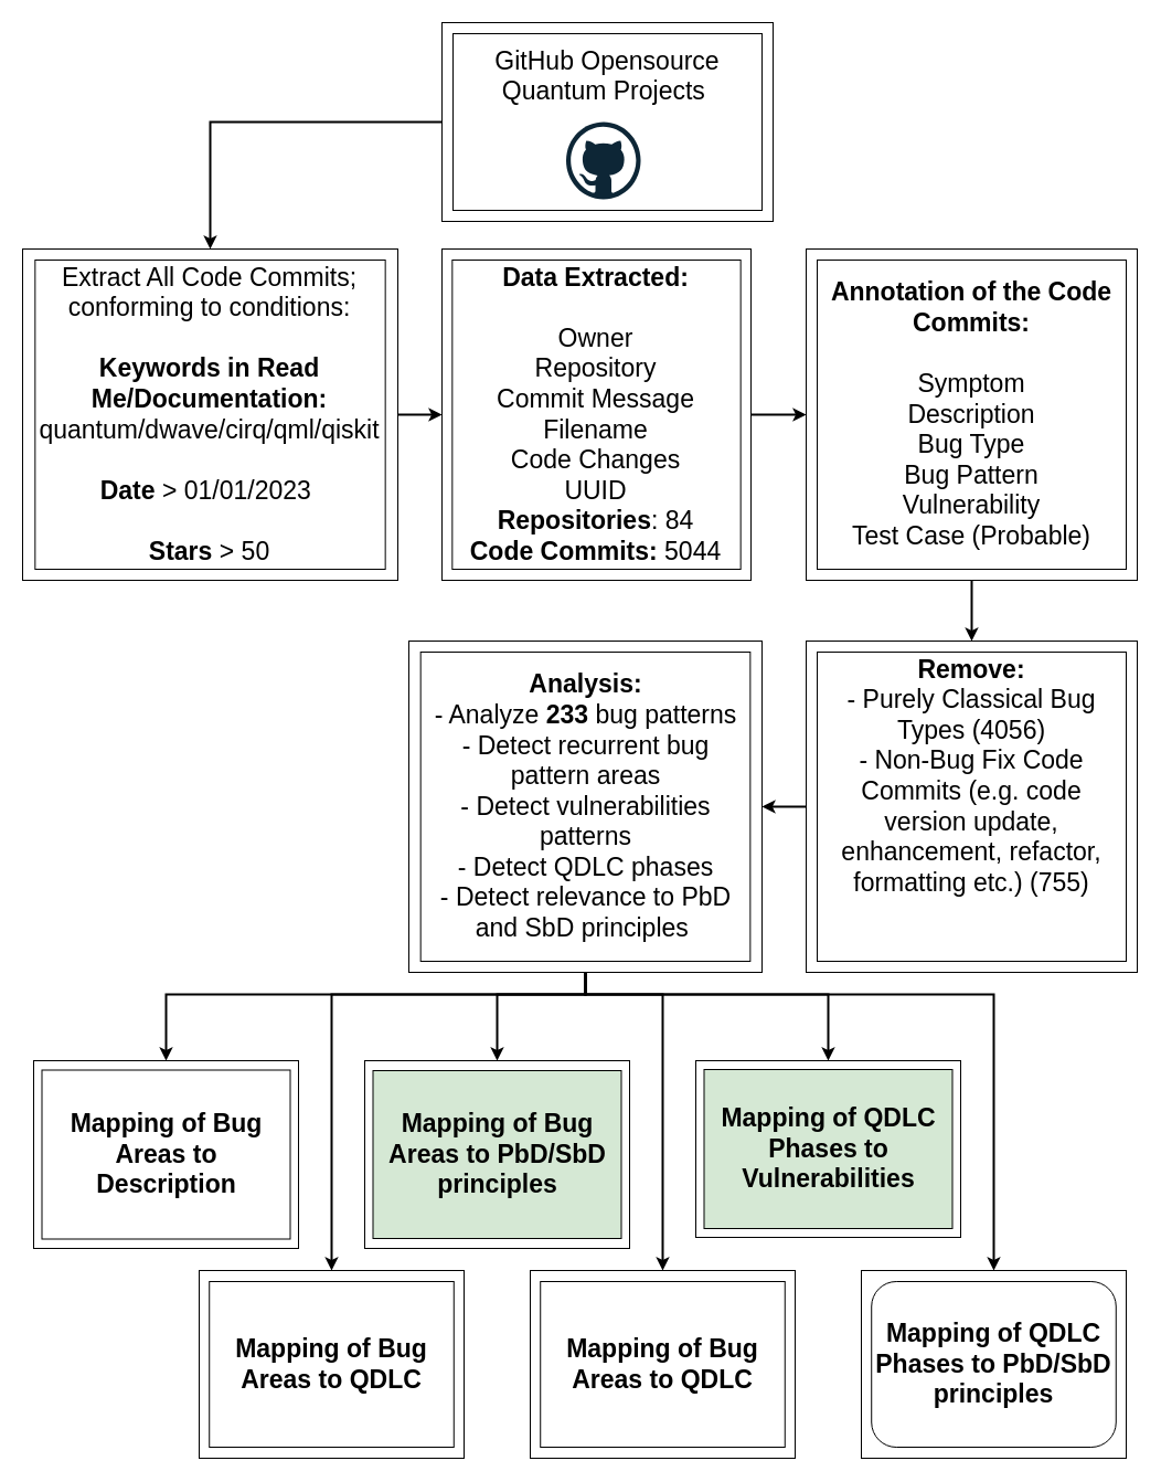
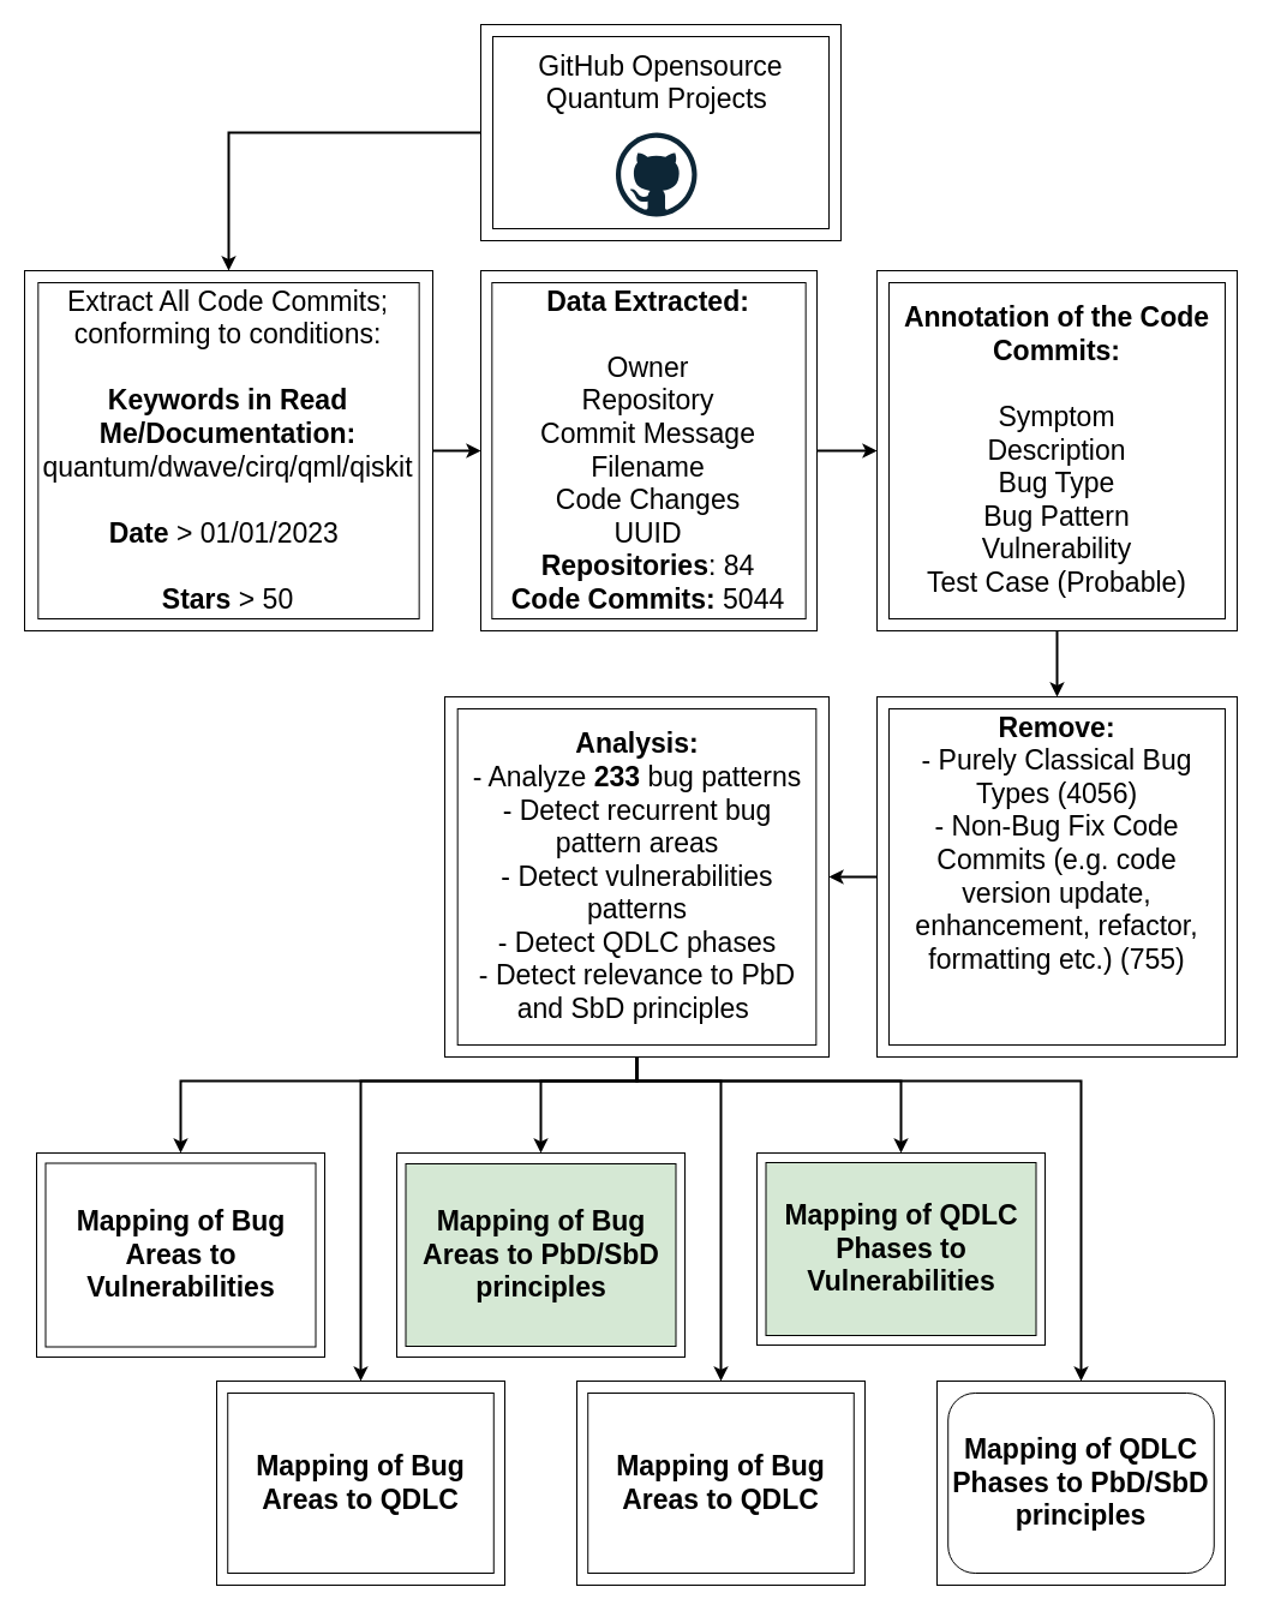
- <mxCell id="47" value="&lt;span style=&quot;font-size: 23px; font-weight: 700; background-color: initial;&quot;&gt;Mapping of Bug Areas to Description&lt;/span&gt;" style="rounded=0;whiteSpace=wrap;html=1;fontSize=23;" parent="45" vertex="1"><mxGeometry x="7.5" y="8.5" width="225" height="153" as="geometry" /></mxCell>
+ <mxCell id="47" value="&lt;span style=&quot;font-size: 23px; font-weight: 700; background-color: initial;&quot;&gt;Mapping of Bug Areas to Vulnerabilities&lt;/span&gt;" style="rounded=0;whiteSpace=wrap;html=1;fontSize=23;" parent="45" vertex="1"><mxGeometry x="7.5" y="8.5" width="225" height="153" as="geometry" /></mxCell>
